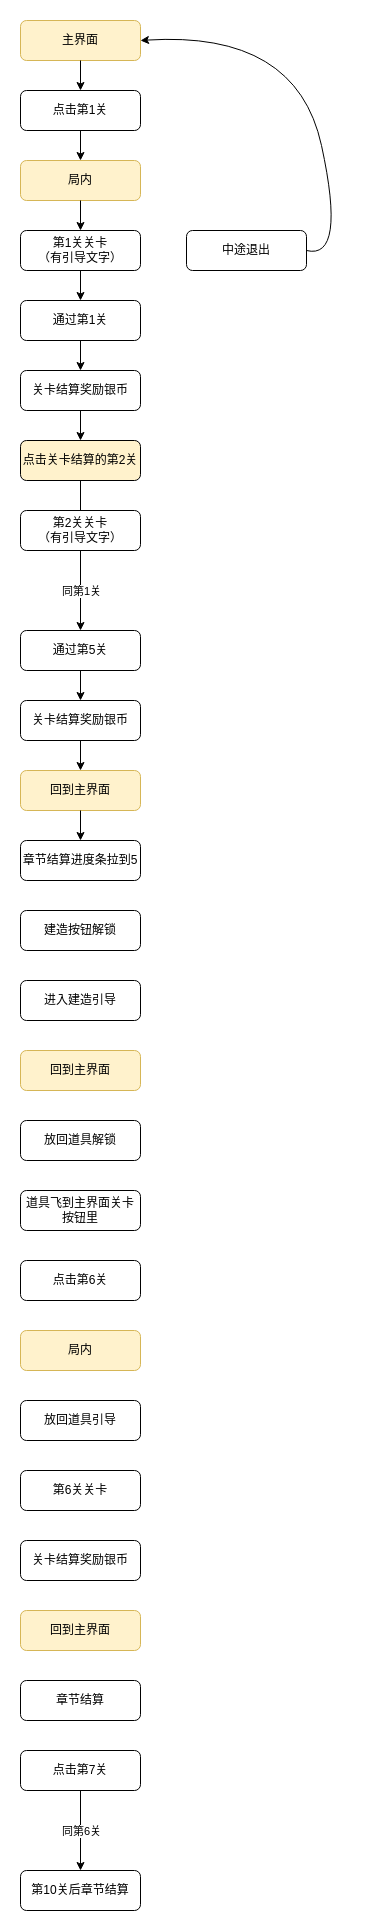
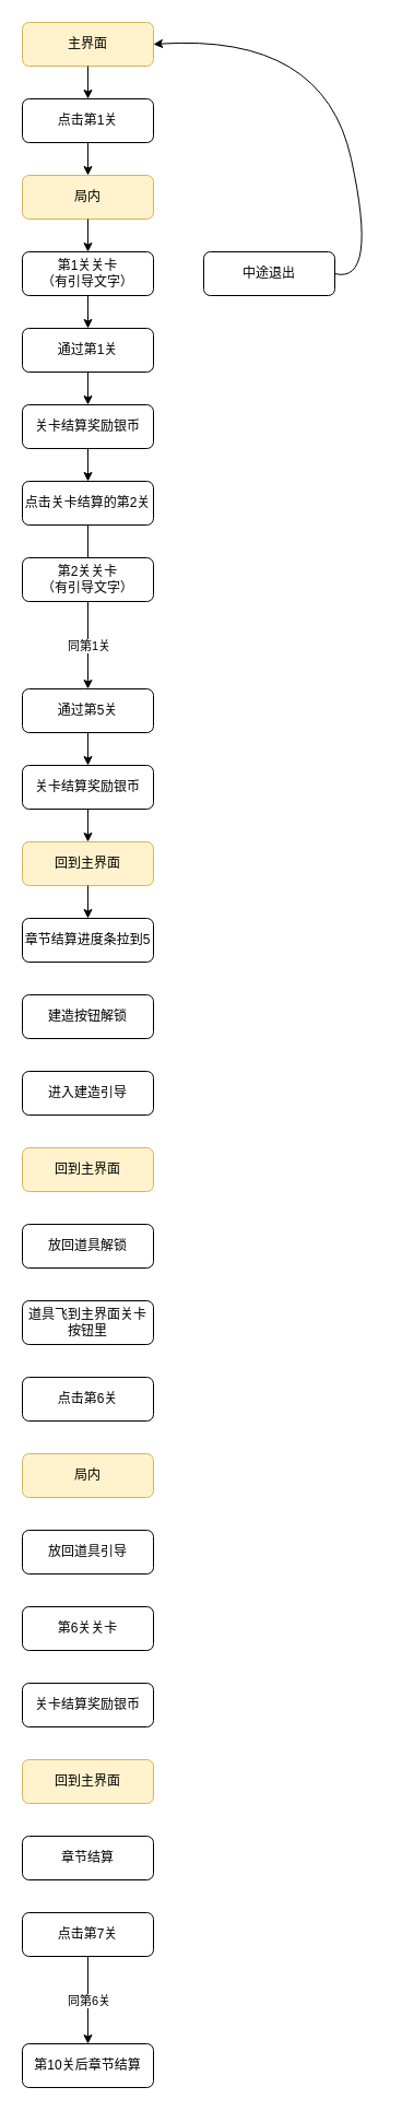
- <mxCell id="8" value="点击关卡结算的第2关" style="rounded=1;whiteSpace=wrap;html=1;fillColor=#fff2cc;" vertex="1" parent="1"><mxGeometry x="20" y="440" width="120" height="40" as="geometry" /></mxCell>
+ <mxCell id="8" value="点击关卡结算的第2关" style="rounded=1;whiteSpace=wrap;html=1;" vertex="1" parent="1"><mxGeometry x="20" y="440" width="120" height="40" as="geometry" /></mxCell>
